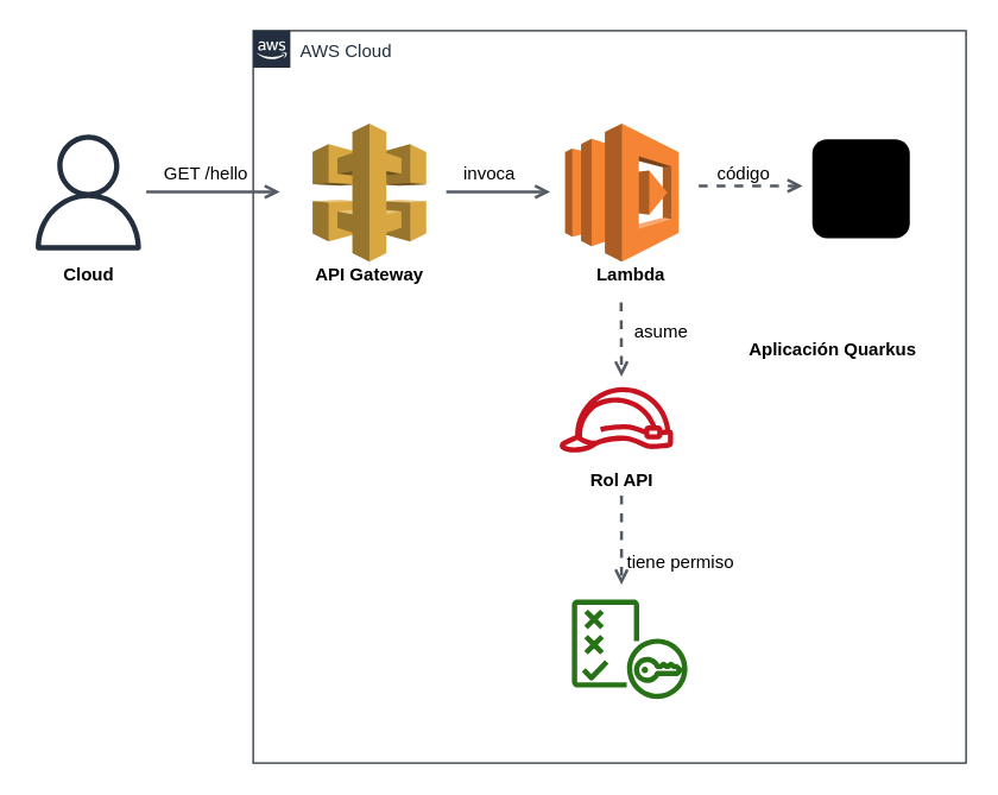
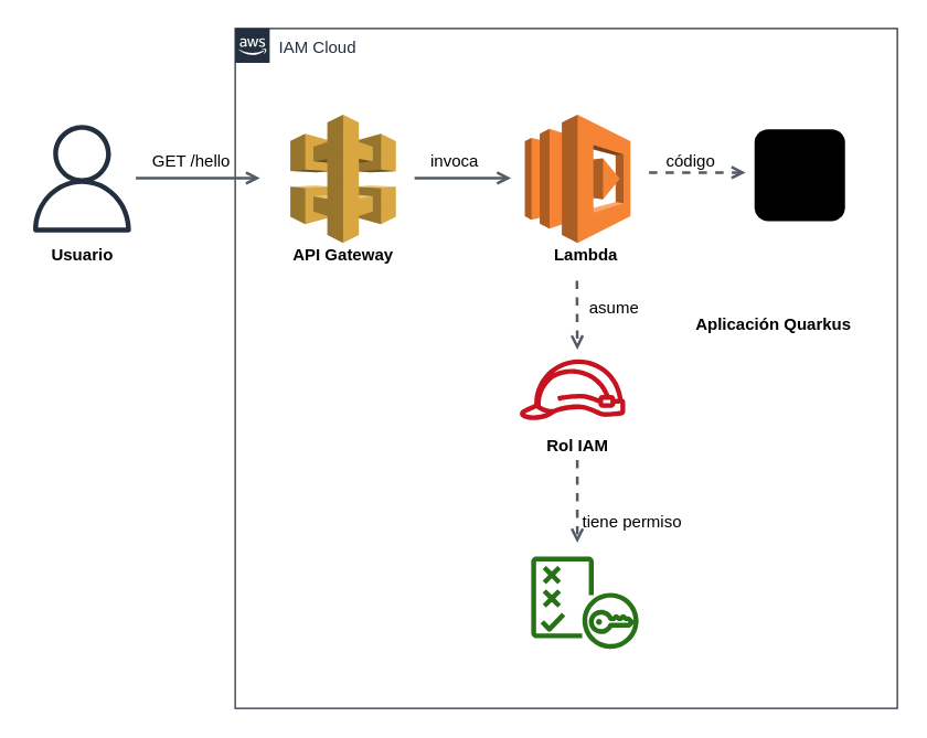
- <mxCell id="2" value="AWS Cloud" style="points=[[0,0],[0.25,0],[0.5,0],[0.75,0],[1,0],[1,0.25],[1,0.5],[1,0.75],[1,1],[0.75,1],[0.5,1],[0.25,1],[0,1],[0,0.75],[0,0.5],[0,0.25]];outlineConnect=0;gradientColor=none;html=1;whiteSpace=wrap;fontSize=12;fontStyle=0;shape=mxgraph.aws4.group;grIcon=mxgraph.aws4.group_aws_cloud_alt;strokeColor=#232F3E;fillColor=none;verticalAlign=top;align=left;spacingLeft=30;fontColor=#232F3E;dashed=0;labelBackgroundColor=#ffffff;" parent="1" vertex="1"><mxGeometry x="170" y="20" width="480" height="493" as="geometry" /></mxCell>
+ <mxCell id="2" value="IAM Cloud" style="points=[[0,0],[0.25,0],[0.5,0],[0.75,0],[1,0],[1,0.25],[1,0.5],[1,0.75],[1,1],[0.75,1],[0.5,1],[0.25,1],[0,1],[0,0.75],[0,0.5],[0,0.25]];outlineConnect=0;gradientColor=none;html=1;whiteSpace=wrap;fontSize=12;fontStyle=0;shape=mxgraph.aws4.group;grIcon=mxgraph.aws4.group_aws_cloud_alt;strokeColor=#232F3E;fillColor=none;verticalAlign=top;align=left;spacingLeft=30;fontColor=#232F3E;dashed=0;labelBackgroundColor=#ffffff;" parent="1" vertex="1"><mxGeometry x="170" y="20" width="480" height="493" as="geometry" /></mxCell>
- <mxCell id="16" value="&lt;b&gt;Cloud&lt;/b&gt;" style="text;html=1;align=center;verticalAlign=middle;resizable=0;points=[];autosize=1;" vertex="1" parent="1"><mxGeometry x="29" y="175" width="60" height="20" as="geometry" /></mxCell>
+ <mxCell id="16" value="&lt;b&gt;Usuario&lt;/b&gt;" style="text;html=1;align=center;verticalAlign=middle;resizable=0;points=[];autosize=1;" vertex="1" parent="1"><mxGeometry x="29" y="175" width="60" height="20" as="geometry" /></mxCell>
- <mxCell id="18" value="&lt;b&gt;Rol API&lt;br&gt;&lt;/b&gt;" style="text;html=1;align=center;verticalAlign=middle;resizable=0;points=[];autosize=1;" vertex="1" parent="1"><mxGeometry x="388.25" y="313" width="60" height="20" as="geometry" /></mxCell>
+ <mxCell id="18" value="&lt;b&gt;Rol IAM&lt;br&gt;&lt;/b&gt;" style="text;html=1;align=center;verticalAlign=middle;resizable=0;points=[];autosize=1;" vertex="1" parent="1"><mxGeometry x="388.25" y="313" width="60" height="20" as="geometry" /></mxCell>
